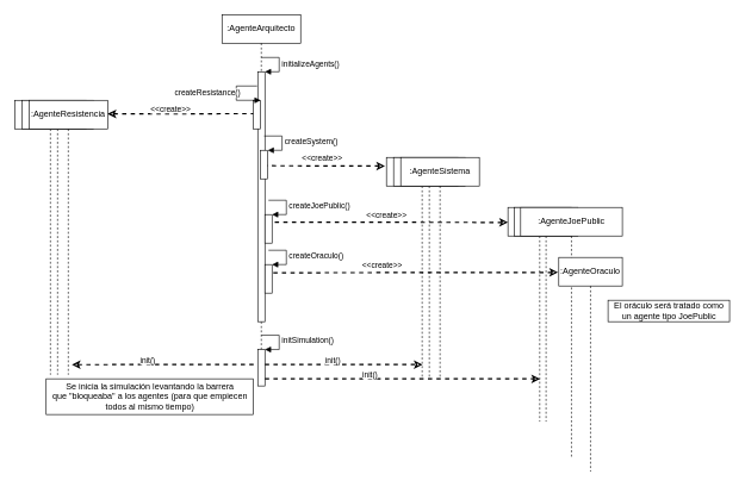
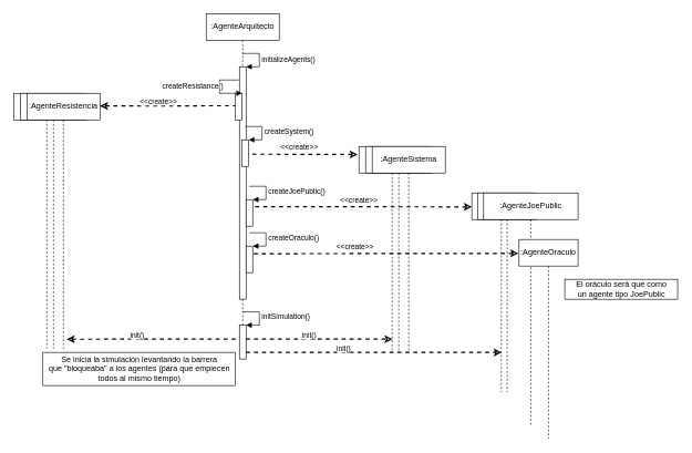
- <mxCell id="42" value="El oráculo será tratado como&lt;br&gt;un agente tipo JoePublic" style="text;html=1;align=center;verticalAlign=middle;resizable=0;points=[];autosize=1;strokeColor=#000000;" vertex="1" parent="1"><mxGeometry x="850" y="420" width="170" height="30" as="geometry" /></mxCell>
+ <mxCell id="42" value="El oráculo será que como&lt;br&gt;un agente tipo JoePublic" style="text;html=1;align=center;verticalAlign=middle;resizable=0;points=[];autosize=1;strokeColor=#000000;" vertex="1" parent="1"><mxGeometry x="850" y="420" width="170" height="30" as="geometry" /></mxCell>
